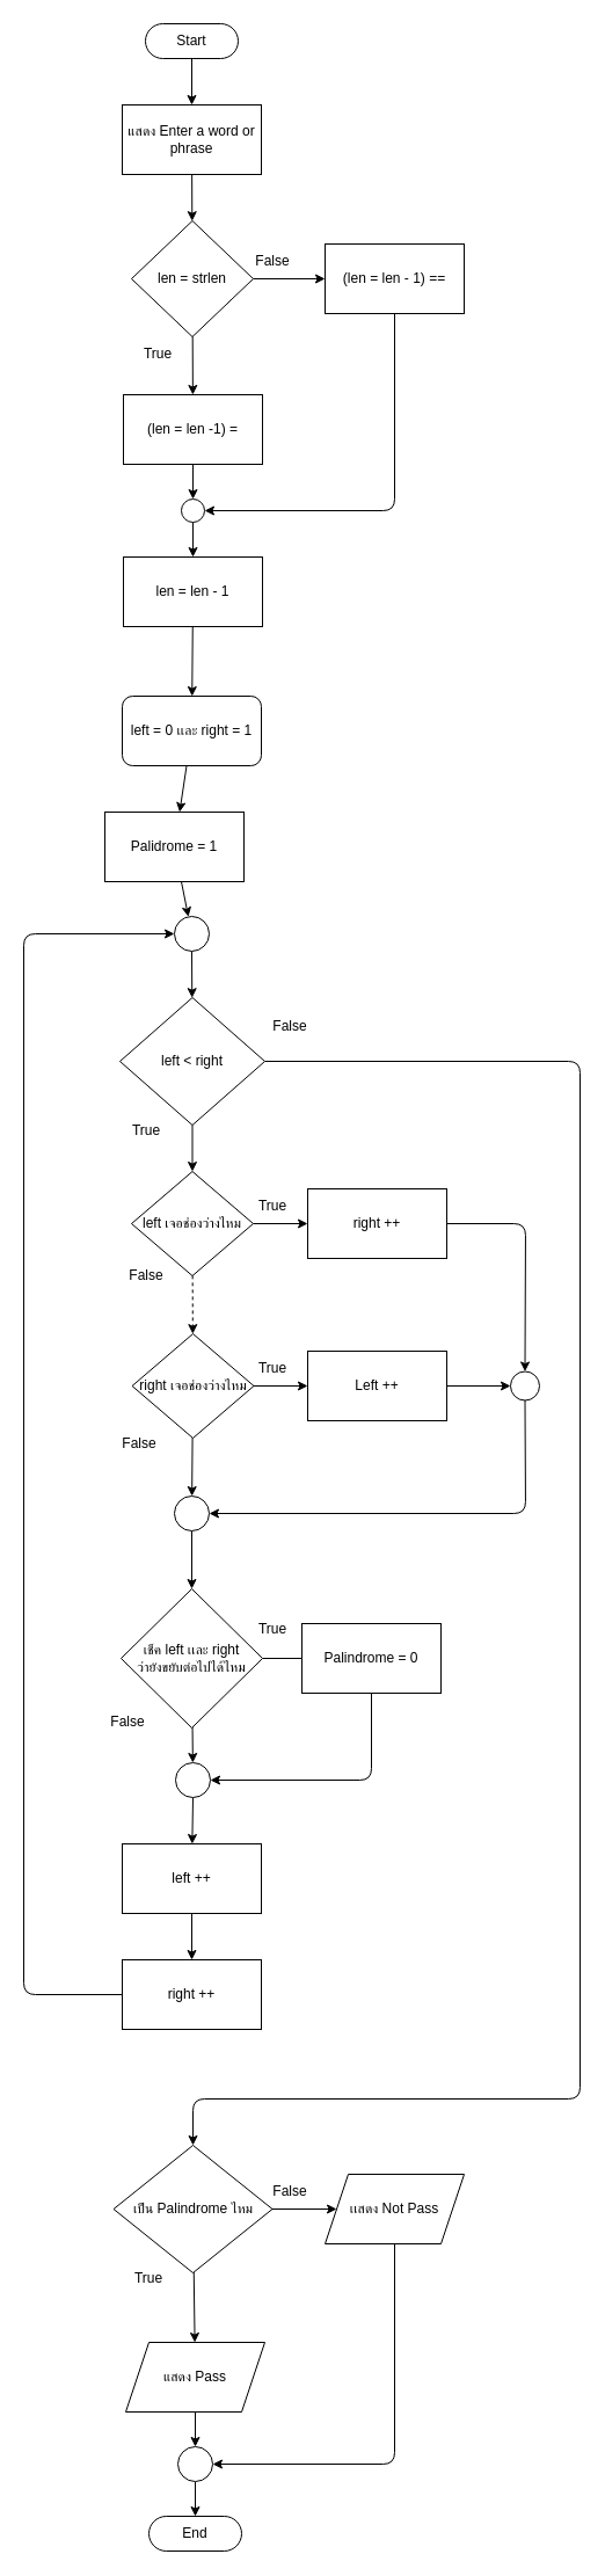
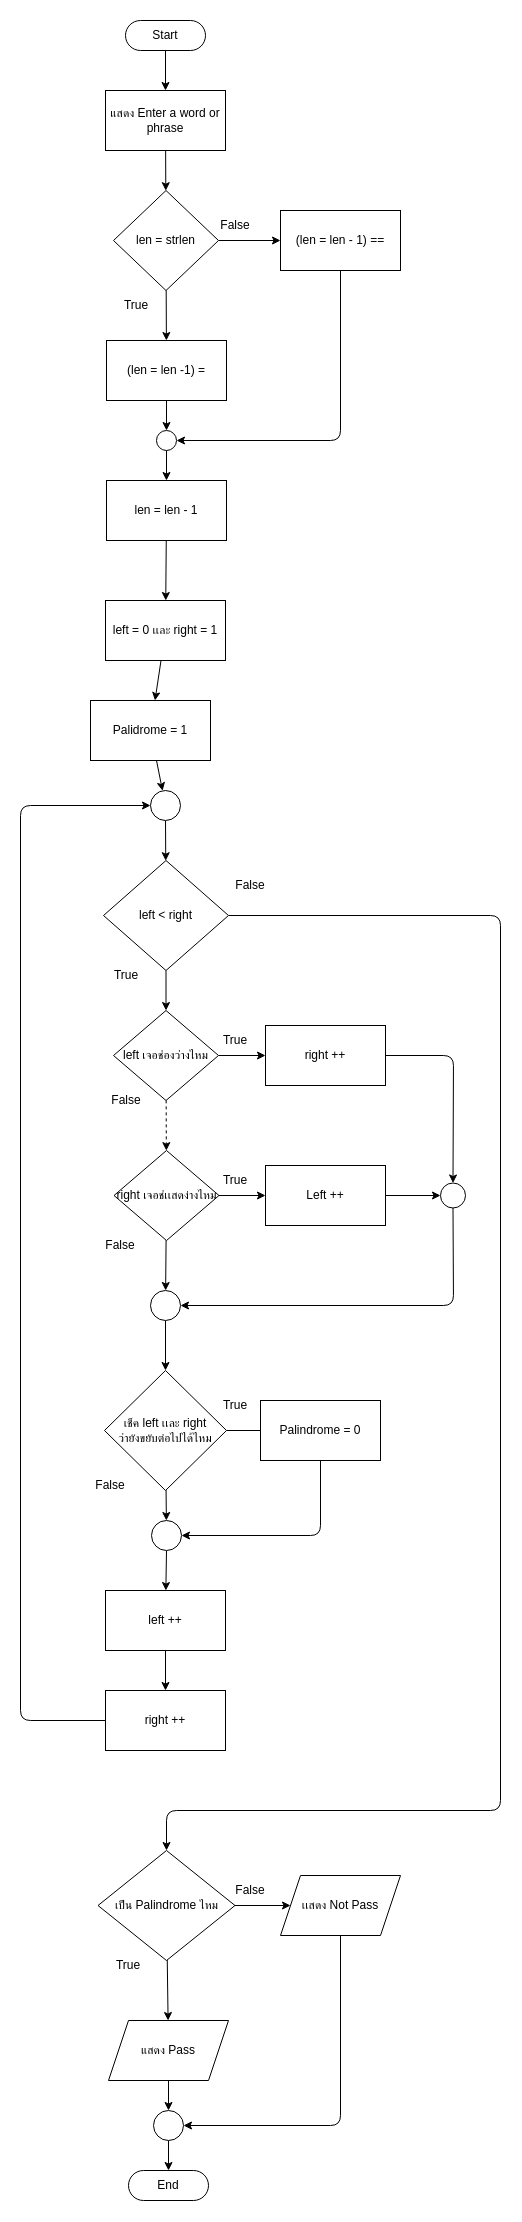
- <mxCell id="21" value="left = 0 เเละ right = 1" style="whiteSpace=wrap;html=1;rounded=1;" vertex="1" parent="1"><mxGeometry x="105" y="600" width="120" height="60" as="geometry" /></mxCell>
+ <mxCell id="21" value="left = 0 เเละ right = 1" style="rounded=0;whiteSpace=wrap;html=1;" vertex="1" parent="1"><mxGeometry x="105" y="600" width="120" height="60" as="geometry" /></mxCell>
- <mxCell id="38" value="right เจอช่องว่างไหม" style="rhombus;whiteSpace=wrap;html=1;" vertex="1" parent="1"><mxGeometry x="113.5" y="1150" width="105" height="90" as="geometry" /></mxCell>
+ <mxCell id="38" value="right เจอช่เเสดง่างไหม" style="rhombus;whiteSpace=wrap;html=1;" vertex="1" parent="1"><mxGeometry x="113.5" y="1150" width="105" height="90" as="geometry" /></mxCell>
